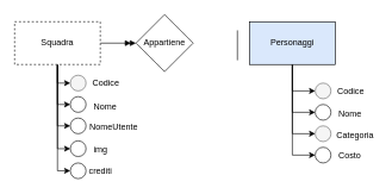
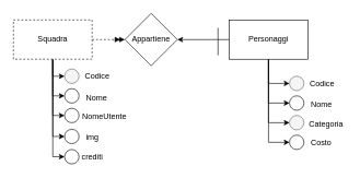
- <mxCell id="2" style="edgeStyle=orthogonalEdgeStyle;rounded=0;orthogonalLoop=1;jettySize=auto;html=1;entryX=0;entryY=0.5;entryDx=0;entryDy=0;endArrow=doubleBlock;endFill=1;" edge="1" parent="1" source="8" target="15"><mxGeometry relative="1" as="geometry" /></mxCell>
+ <mxCell id="2" style="edgeStyle=orthogonalEdgeStyle;rounded=0;orthogonalLoop=1;jettySize=auto;html=1;entryX=0;entryY=0.5;entryDx=0;entryDy=0;endArrow=doubleBlock;endFill=1;dashed=1;" edge="1" parent="1" source="8" target="15"><mxGeometry relative="1" as="geometry" /></mxCell>
+ <mxCell id="9" style="edgeStyle=orthogonalEdgeStyle;rounded=0;orthogonalLoop=1;jettySize=auto;html=1;entryX=1;entryY=0.5;entryDx=0;entryDy=0;" edge="1" parent="1" source="14" target="15"><mxGeometry relative="1" as="geometry" /></mxCell>
- <mxCell id="14" value="Personaggi" style="rounded=0;whiteSpace=wrap;html=1;fillColor=#dae8fc;" vertex="1" parent="1"><mxGeometry x="349" y="30" width="120" height="60" as="geometry" /></mxCell>
+ <mxCell id="14" value="Personaggi" style="rounded=0;whiteSpace=wrap;html=1;" vertex="1" parent="1"><mxGeometry x="349" y="30" width="120" height="60" as="geometry" /></mxCell>
